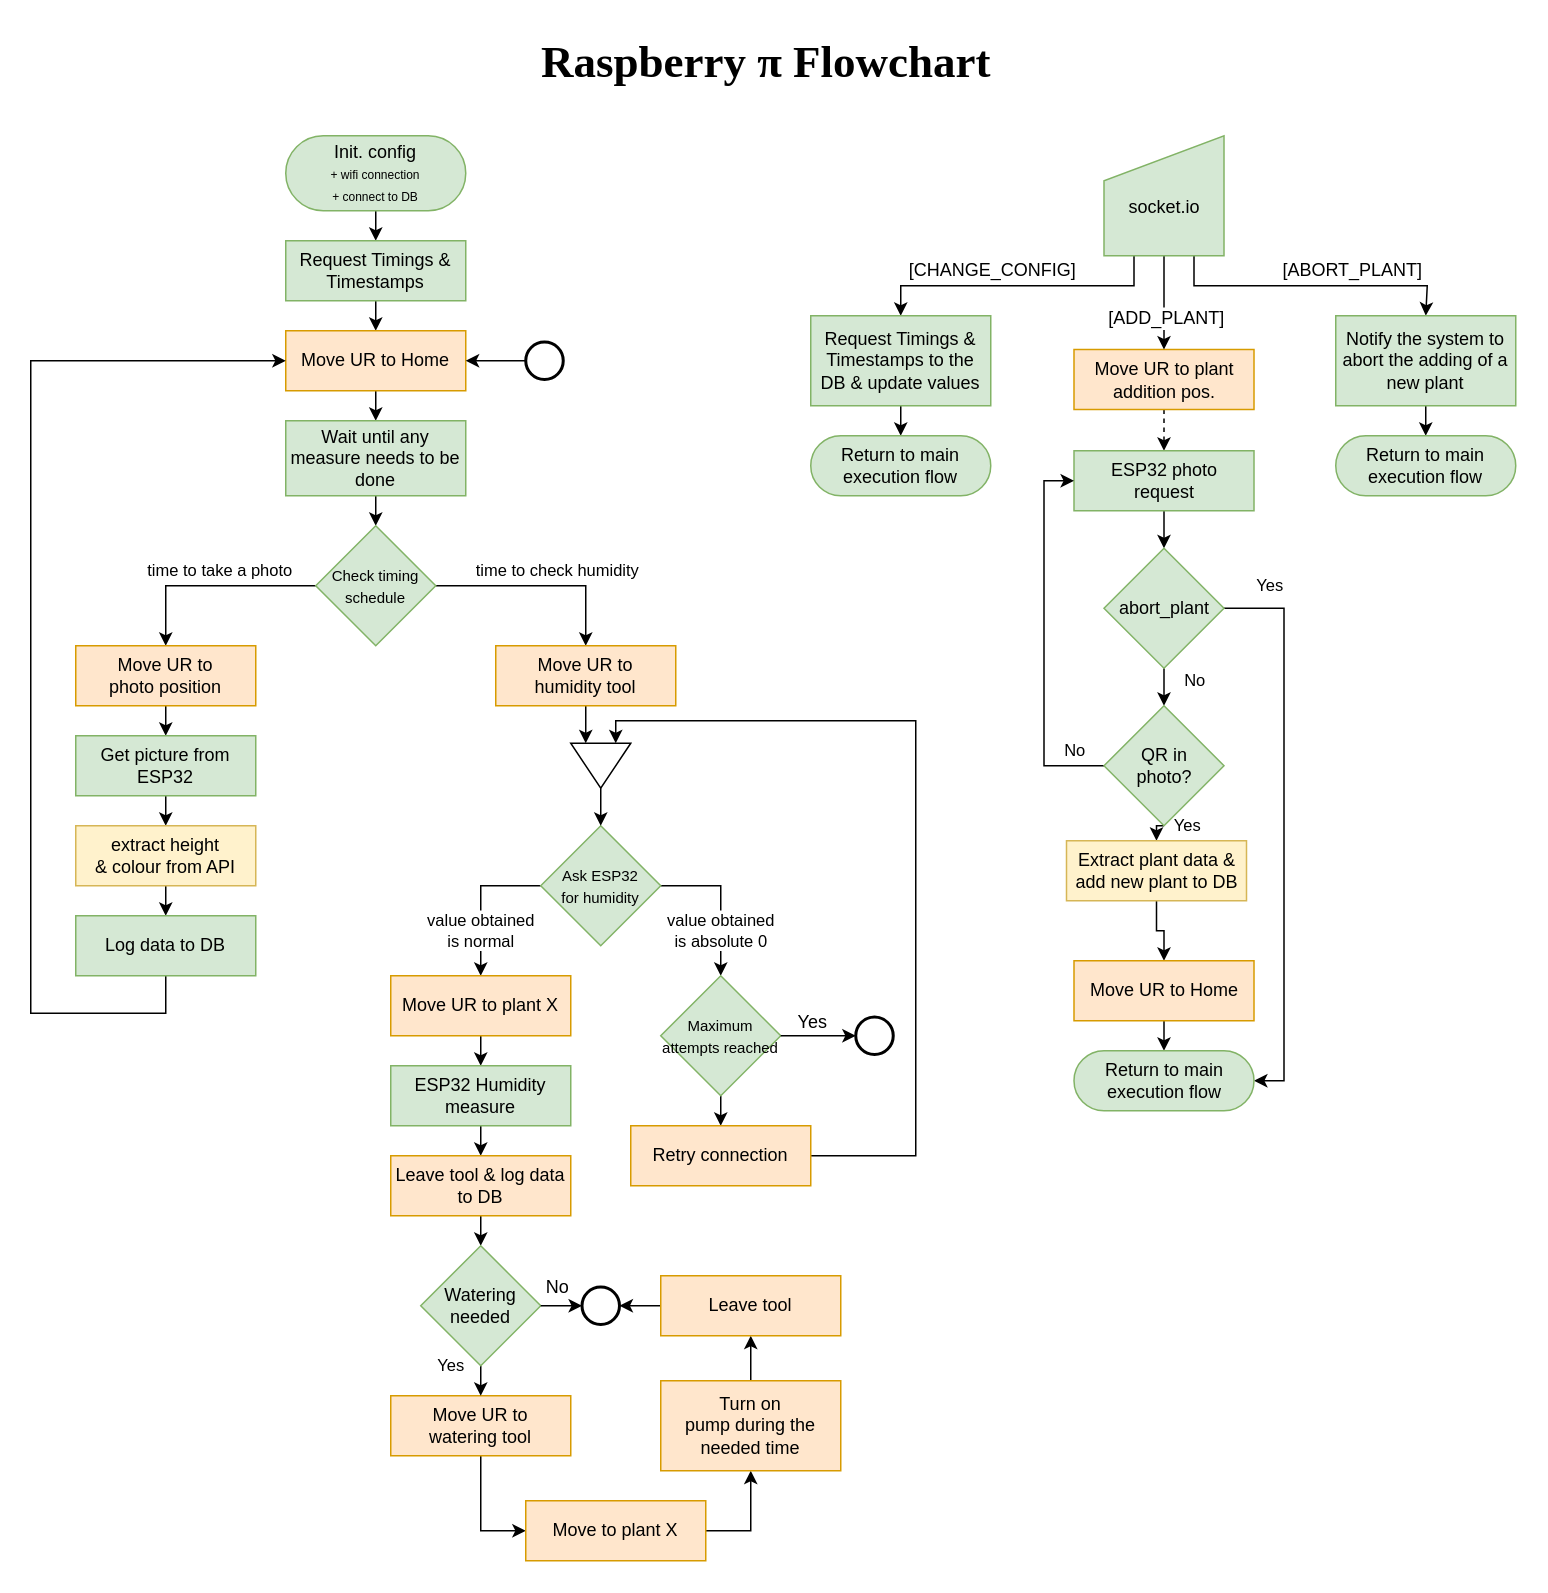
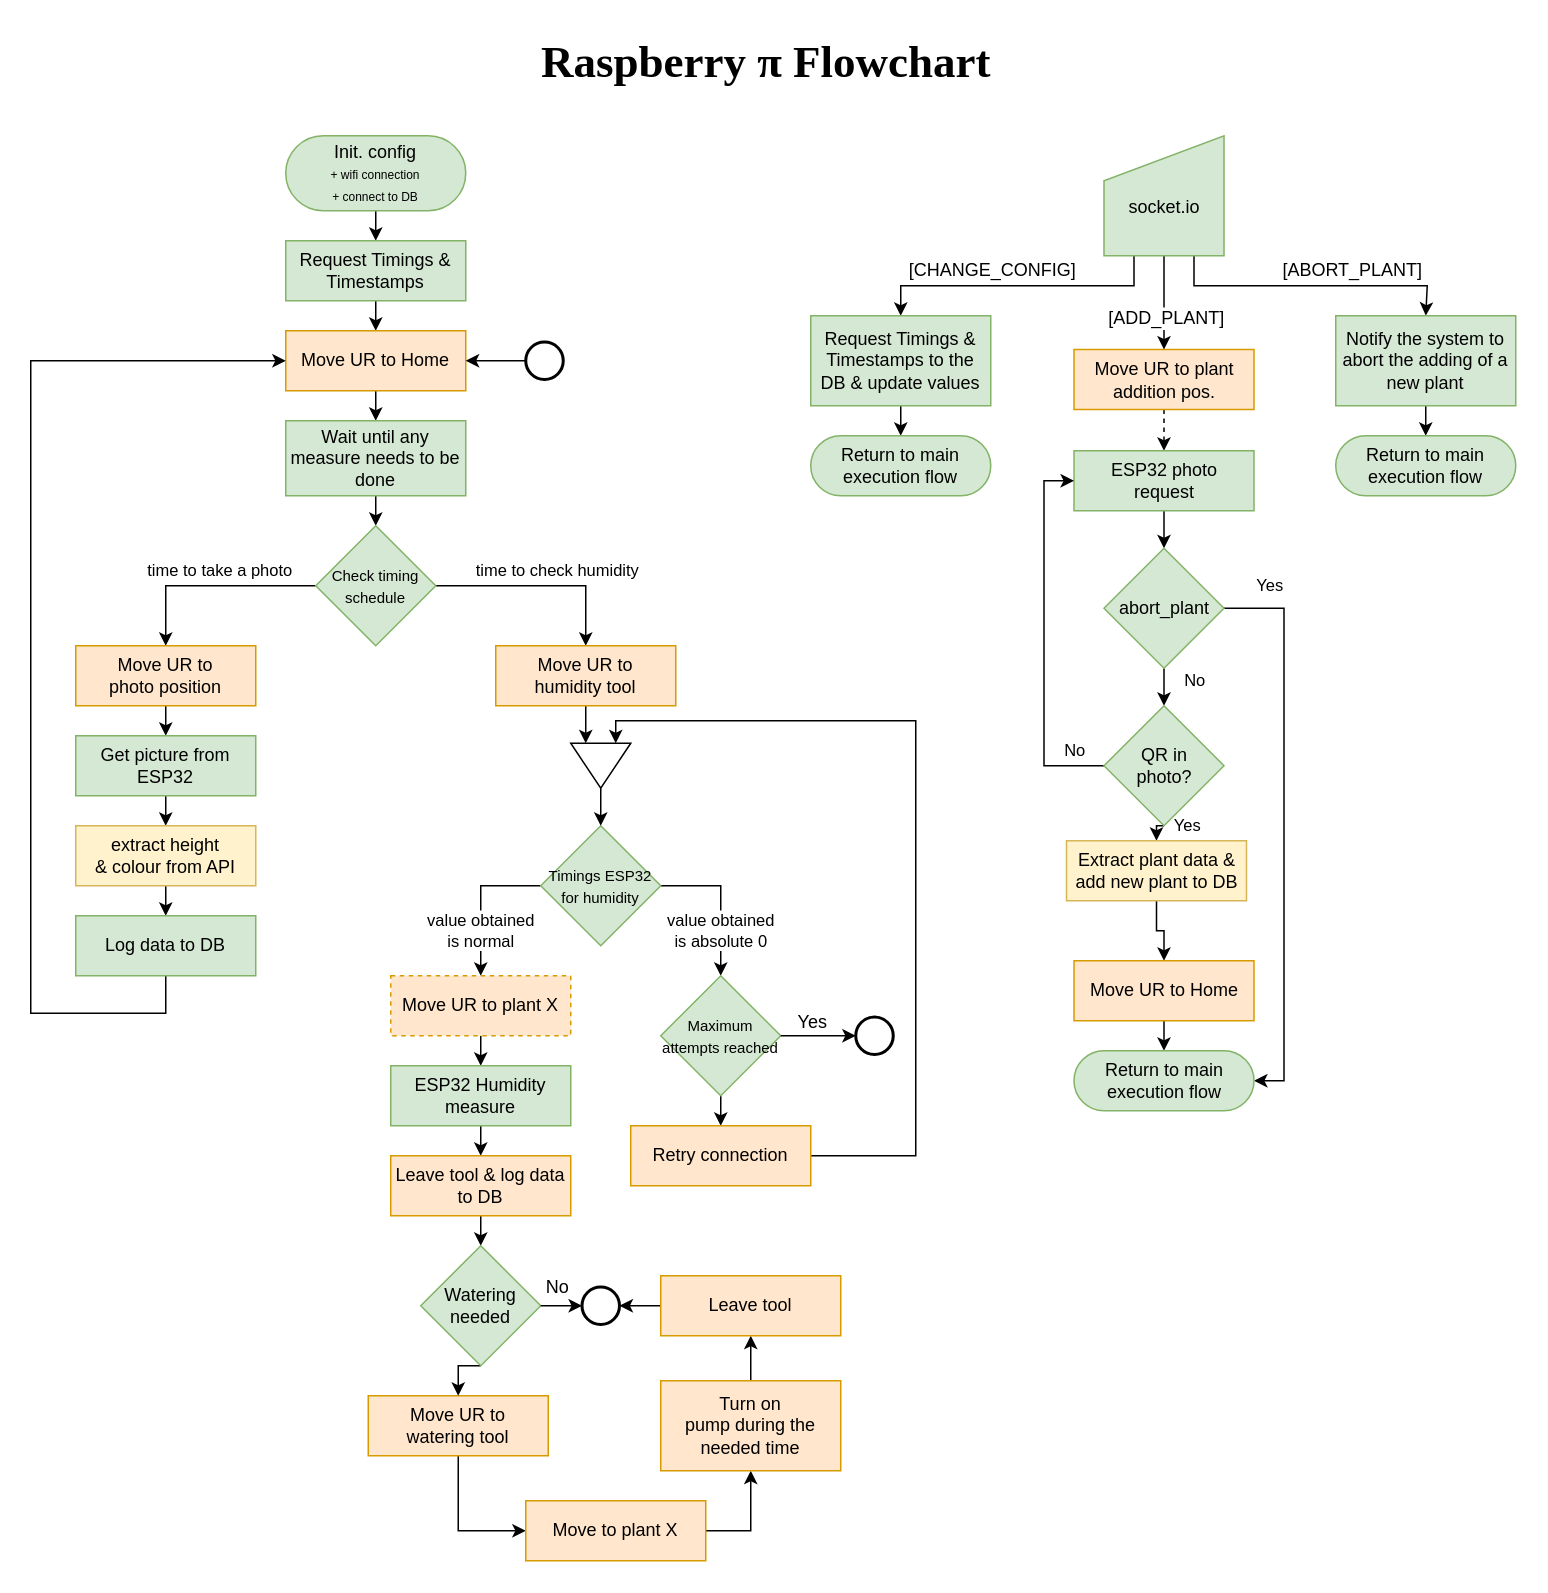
- <mxCell id="70" value="&lt;font style=&quot;font-size: 10px&quot;&gt;Ask ESP32&lt;br&gt;for humidity&lt;/font&gt;" style="rhombus;whiteSpace=wrap;html=1;fillColor=#d5e8d4;strokeColor=#82b366;" parent="1" vertex="1"><mxGeometry x="360" y="550" width="80" height="80" as="geometry" /></mxCell>
+ <mxCell id="70" value="&lt;font style=&quot;font-size: 10px&quot;&gt;Timings ESP32&lt;br&gt;for humidity&lt;/font&gt;" style="rhombus;whiteSpace=wrap;html=1;fillColor=#d5e8d4;strokeColor=#82b366;" parent="1" vertex="1"><mxGeometry x="360" y="550" width="80" height="80" as="geometry" /></mxCell>
- <mxCell id="24" value="Move UR to plant X" style="rounded=1;whiteSpace=wrap;html=1;align=center;arcSize=0;fillColor=#ffe6cc;strokeColor=#d79b00;" parent="1" vertex="1"><mxGeometry x="260" y="650" width="120" height="40" as="geometry" /></mxCell>
+ <mxCell id="24" value="Move UR to plant X" style="rounded=1;whiteSpace=wrap;html=1;align=center;arcSize=0;fillColor=#ffe6cc;strokeColor=#d79b00;dashed=1;" parent="1" vertex="1"><mxGeometry x="260" y="650" width="120" height="40" as="geometry" /></mxCell>
- <mxCell id="34" value="Move UR to&lt;br&gt;watering tool" style="rounded=1;whiteSpace=wrap;html=1;align=center;arcSize=0;fillColor=#ffe6cc;strokeColor=#d79b00;" parent="1" vertex="1"><mxGeometry x="260" y="930" width="120" height="40" as="geometry" /></mxCell>
+ <mxCell id="34" value="Move UR to&lt;br&gt;watering tool" style="rounded=1;whiteSpace=wrap;html=1;align=center;arcSize=0;fillColor=#ffe6cc;strokeColor=#d79b00;" parent="1" vertex="1"><mxGeometry x="245" y="930" width="120" height="40" as="geometry" /></mxCell>
